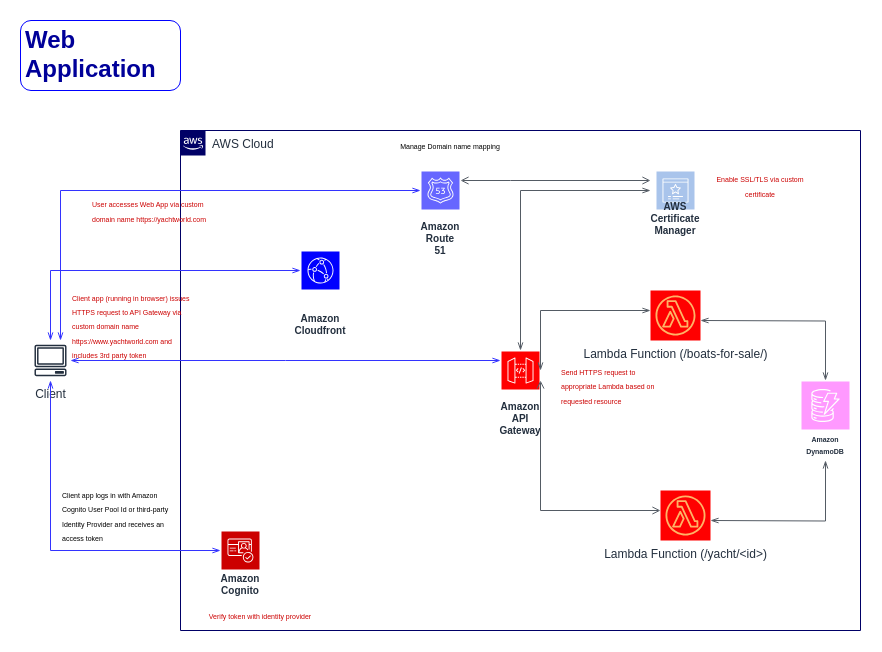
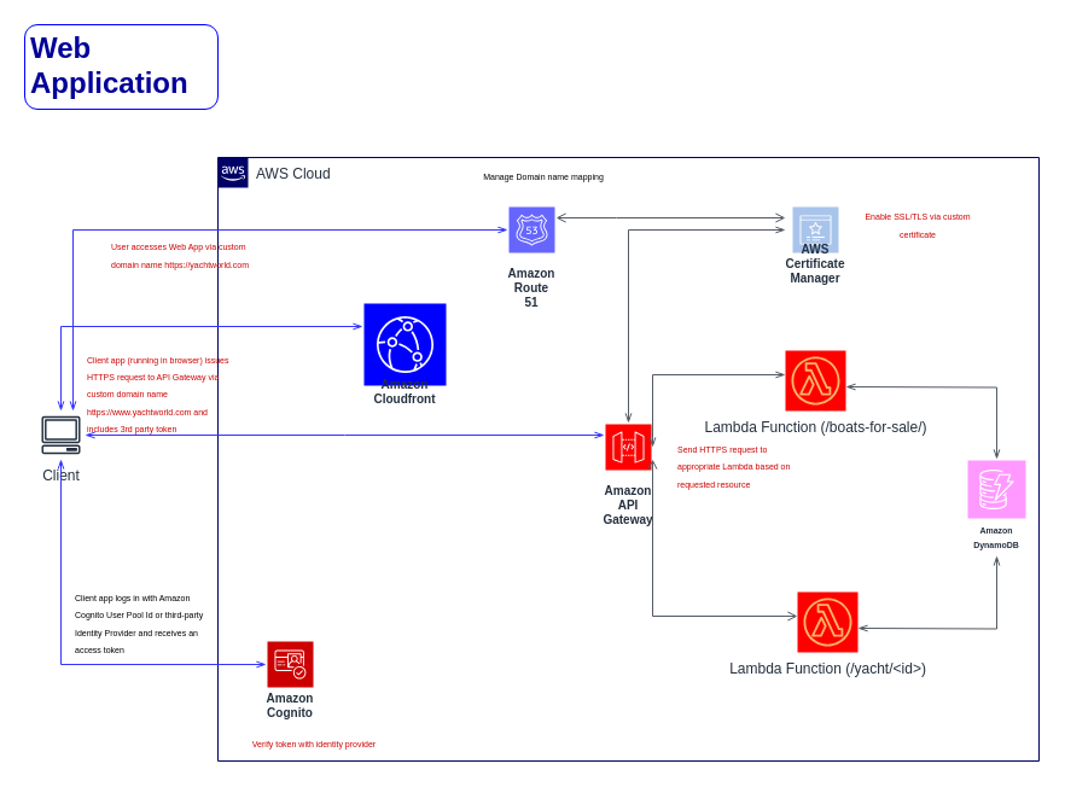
- <mxCell id="3" value="Amazon Cloudfront" style="sketch=0;outlineConnect=0;fontColor=#232F3E;gradientColor=none;strokeColor=#ffffff;fillColor=#0000FF;dashed=0;verticalLabelPosition=middle;verticalAlign=bottom;align=center;html=1;whiteSpace=wrap;fontSize=10;fontStyle=1;spacing=3;shape=mxgraph.aws4.productIcon;prIcon=mxgraph.aws4.cloudfront;" parent="2" vertex="1"><mxGeometry x="120" y="120" width="40" height="90" as="geometry" /></mxCell>
+ <mxCell id="3" value="Amazon Cloudfront" style="sketch=0;outlineConnect=0;fontColor=#232F3E;gradientColor=none;strokeColor=#ffffff;fillColor=#0000FF;dashed=0;verticalLabelPosition=middle;verticalAlign=bottom;align=center;html=1;whiteSpace=wrap;fontSize=10;fontStyle=1;spacing=3;shape=mxgraph.aws4.productIcon;prIcon=mxgraph.aws4.cloudfront;" parent="2" vertex="1"><mxGeometry x="120" y="120" width="70" height="90" as="geometry" /></mxCell>
